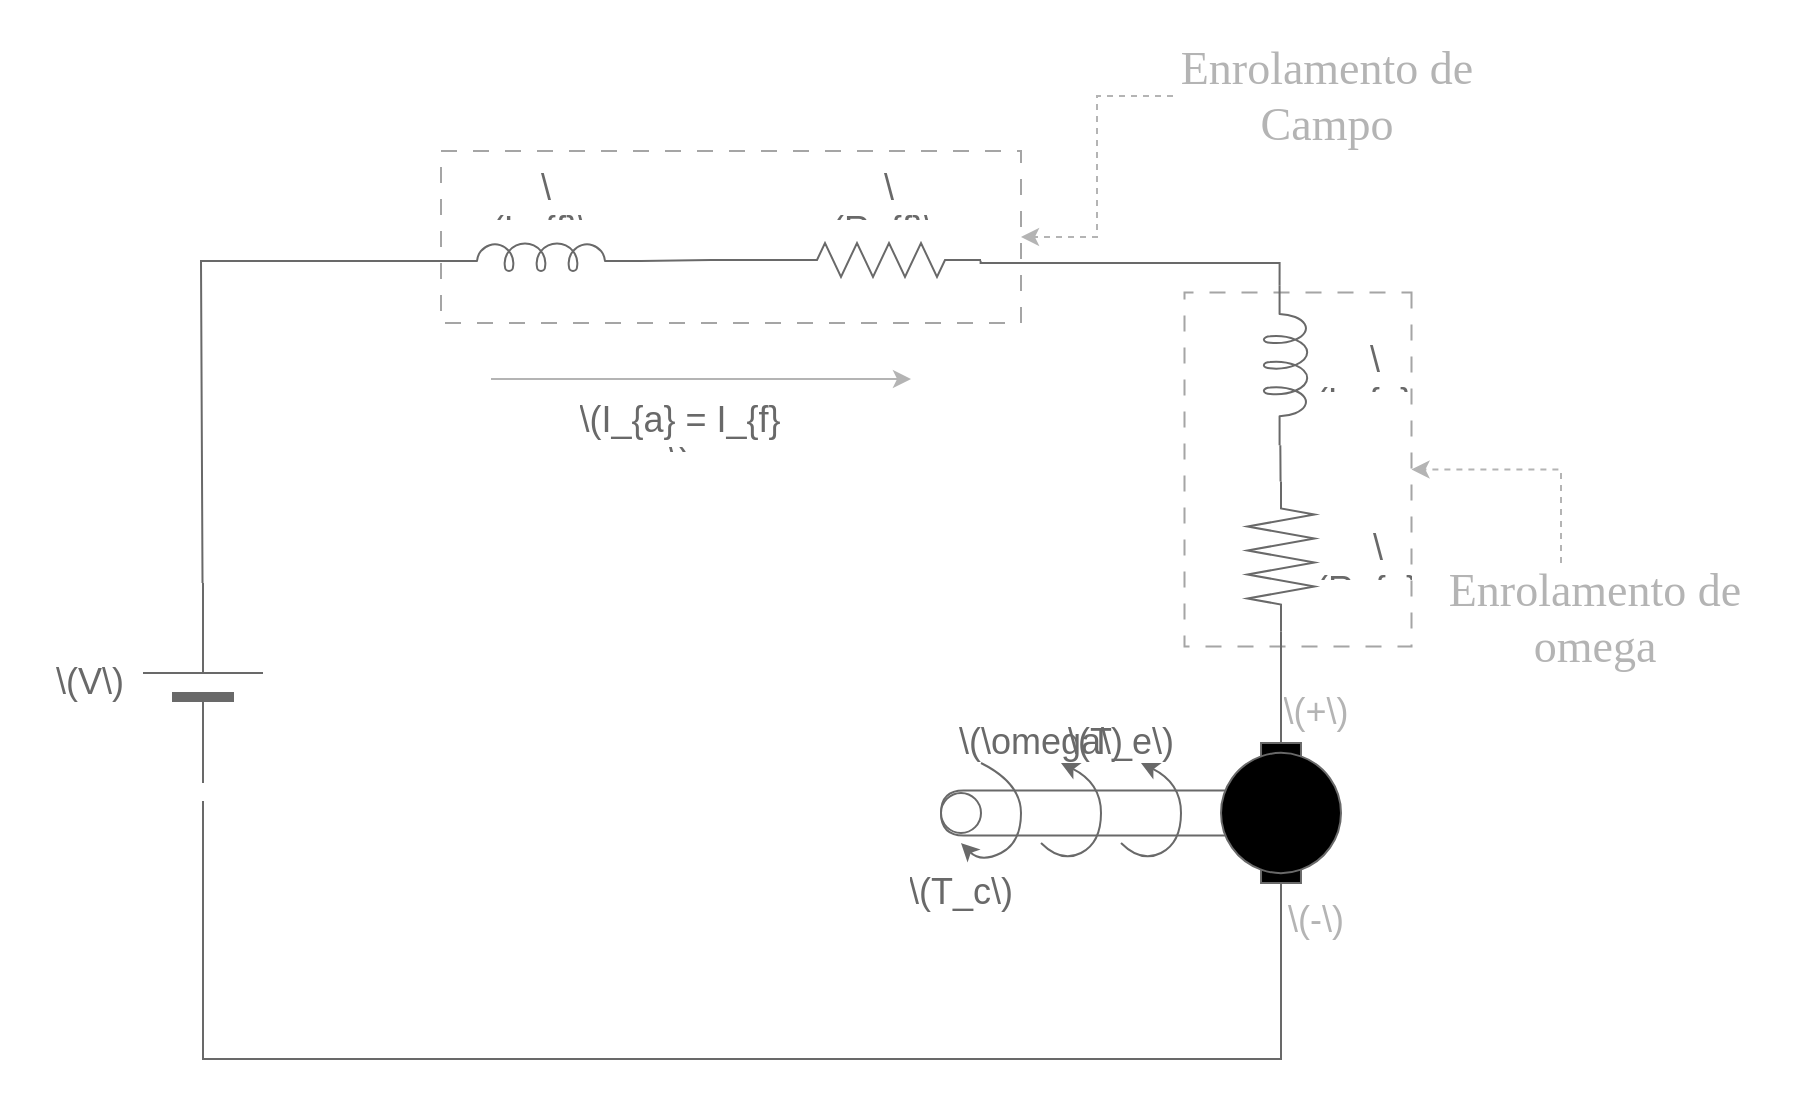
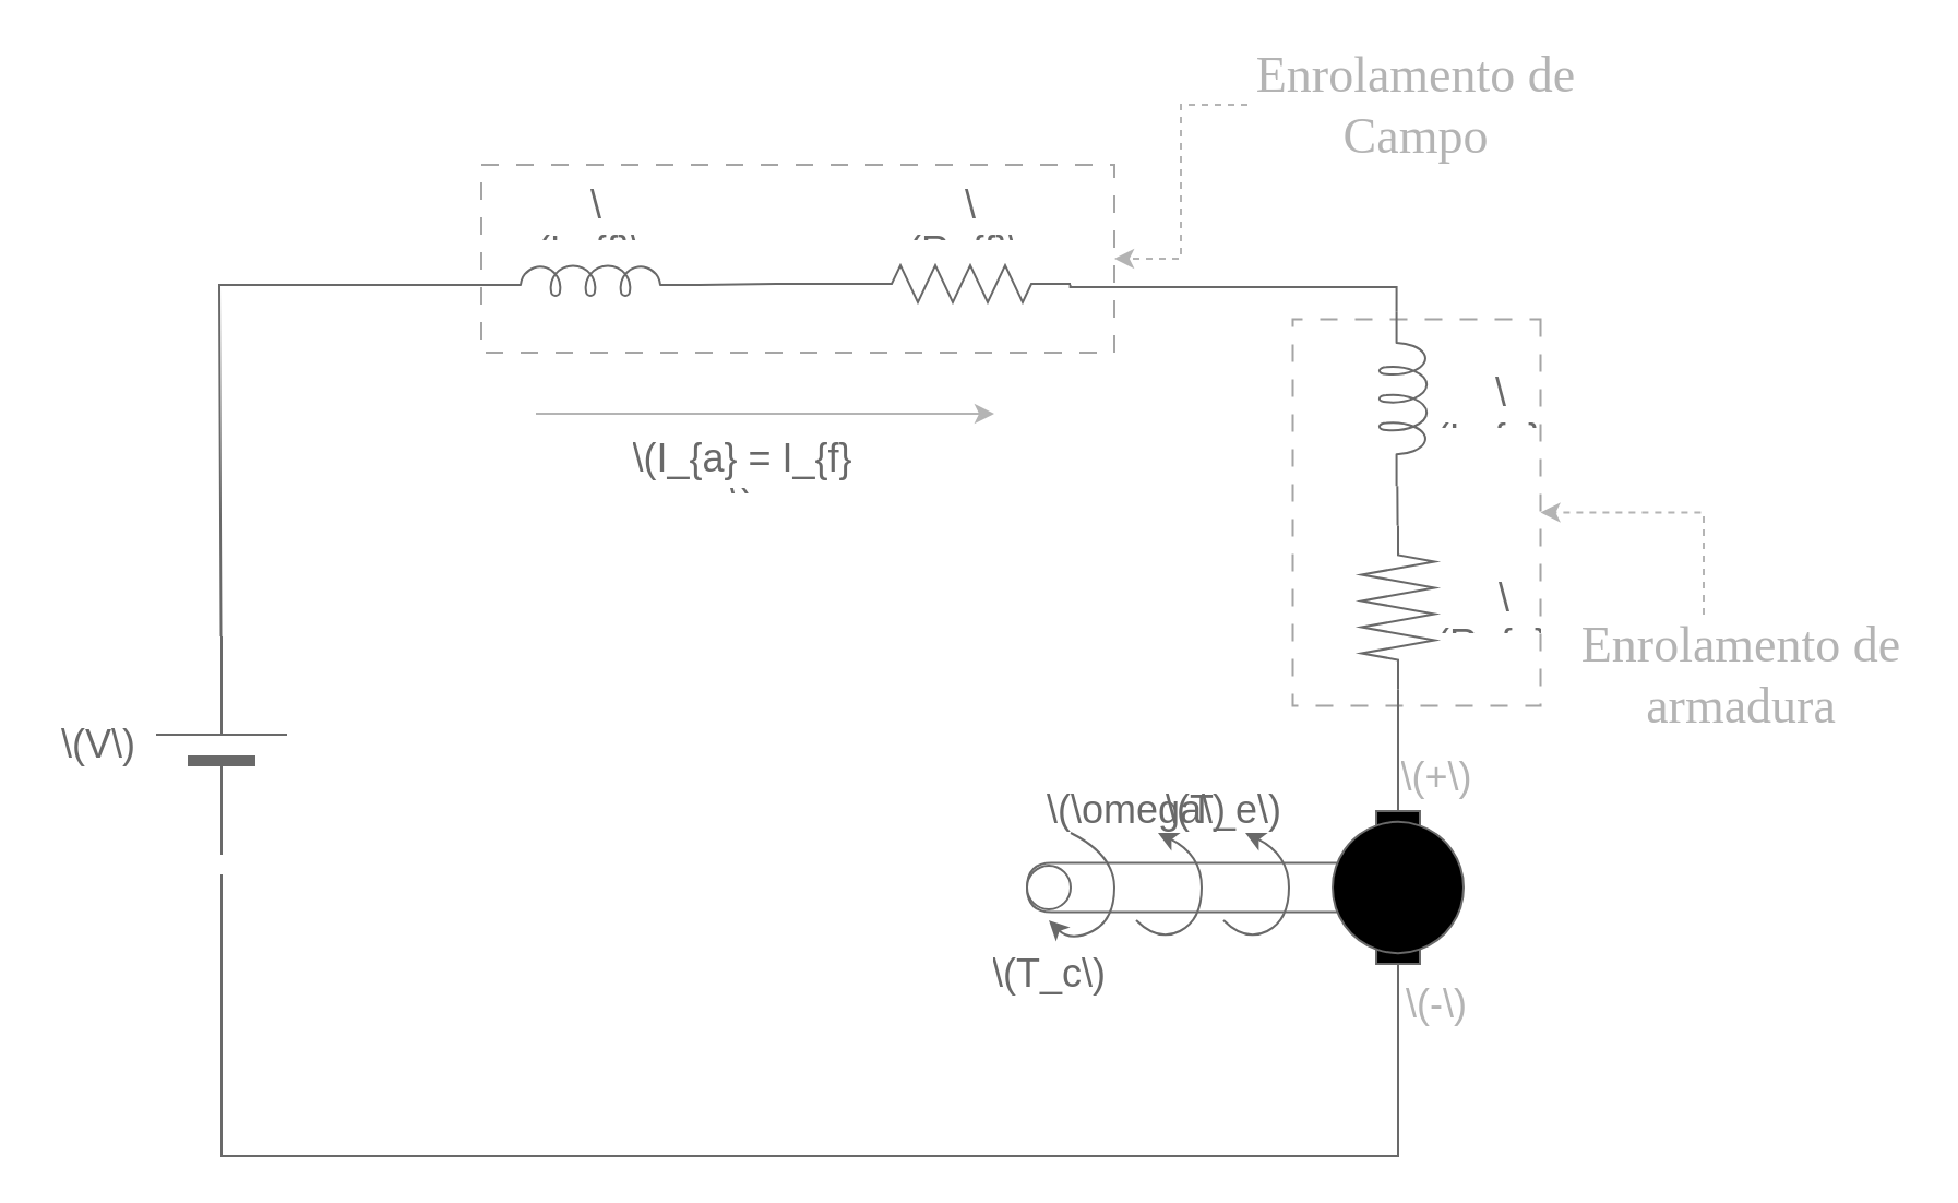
- <mxCell id="15" value="&lt;font face=&quot;Times New Roman&quot; style=&quot;font-size: 23px;&quot;&gt;Enrolamento de Campo&lt;/font&gt;" style="text;html=1;strokeColor=none;fillColor=none;align=center;verticalAlign=middle;whiteSpace=wrap;rounded=0;fontColor=#B4B4B4;" parent="1" vertex="1"><mxGeometry x="586" y="20" width="155" height="55" as="geometry" /></mxCell>
+ <mxCell id="15" value="&lt;font face=&quot;Times New Roman&quot; style=&quot;font-size: 23px;&quot;&gt;Enrolamento de Campo&lt;/font&gt;" style="text;html=1;strokeColor=none;fillColor=none;align=center;verticalAlign=middle;whiteSpace=wrap;rounded=0;fontColor=#B4B4B4;" parent="1" vertex="1"><mxGeometry x="571" y="20" width="155" height="55" as="geometry" /></mxCell>
- <mxCell id="36" value="&lt;font face=&quot;Times New Roman&quot; style=&quot;font-size: 23px;&quot;&gt;Enrolamento de omega&lt;/font&gt;" style="text;html=1;strokeColor=none;fillColor=none;align=center;verticalAlign=middle;whiteSpace=wrap;rounded=0;fontColor=#B4B4B4;" vertex="1" parent="1"><mxGeometry x="720" y="281" width="155" height="55" as="geometry" /></mxCell>
+ <mxCell id="36" value="&lt;font face=&quot;Times New Roman&quot; style=&quot;font-size: 23px;&quot;&gt;Enrolamento de armadura&lt;/font&gt;" style="text;html=1;strokeColor=none;fillColor=none;align=center;verticalAlign=middle;whiteSpace=wrap;rounded=0;fontColor=#B4B4B4;" vertex="1" parent="1"><mxGeometry x="720" y="281" width="155" height="55" as="geometry" /></mxCell>
